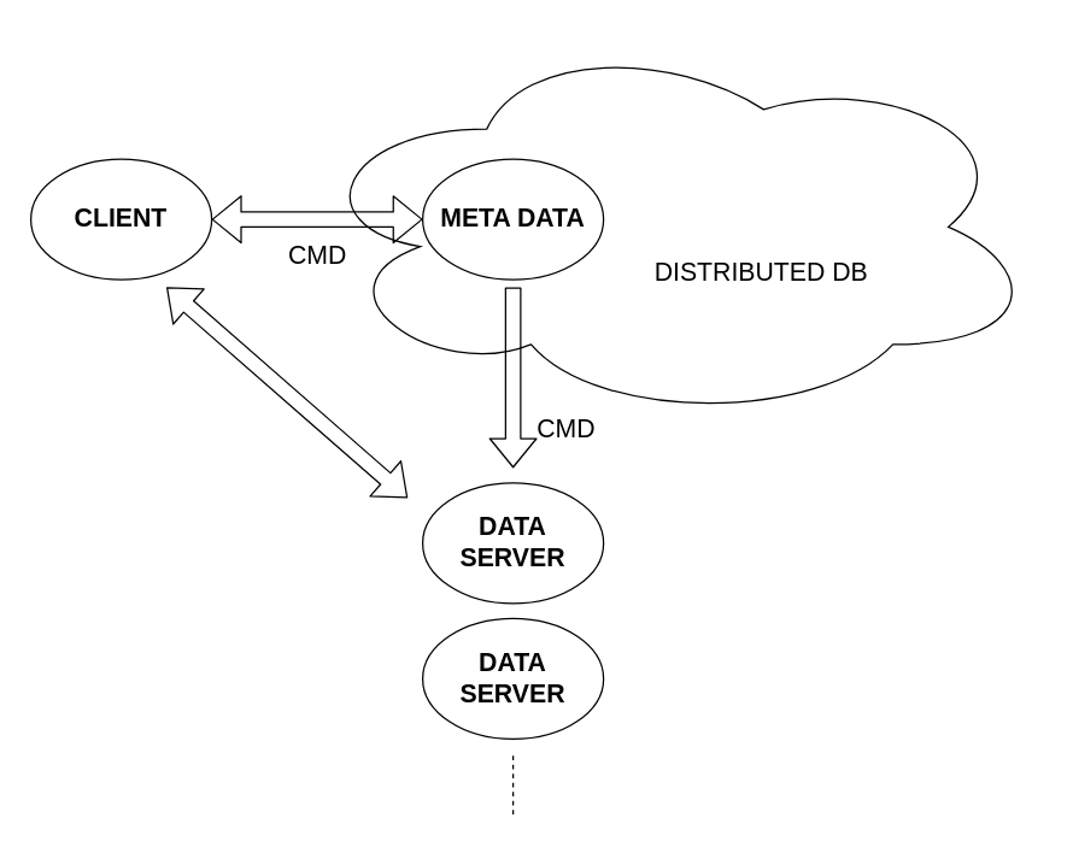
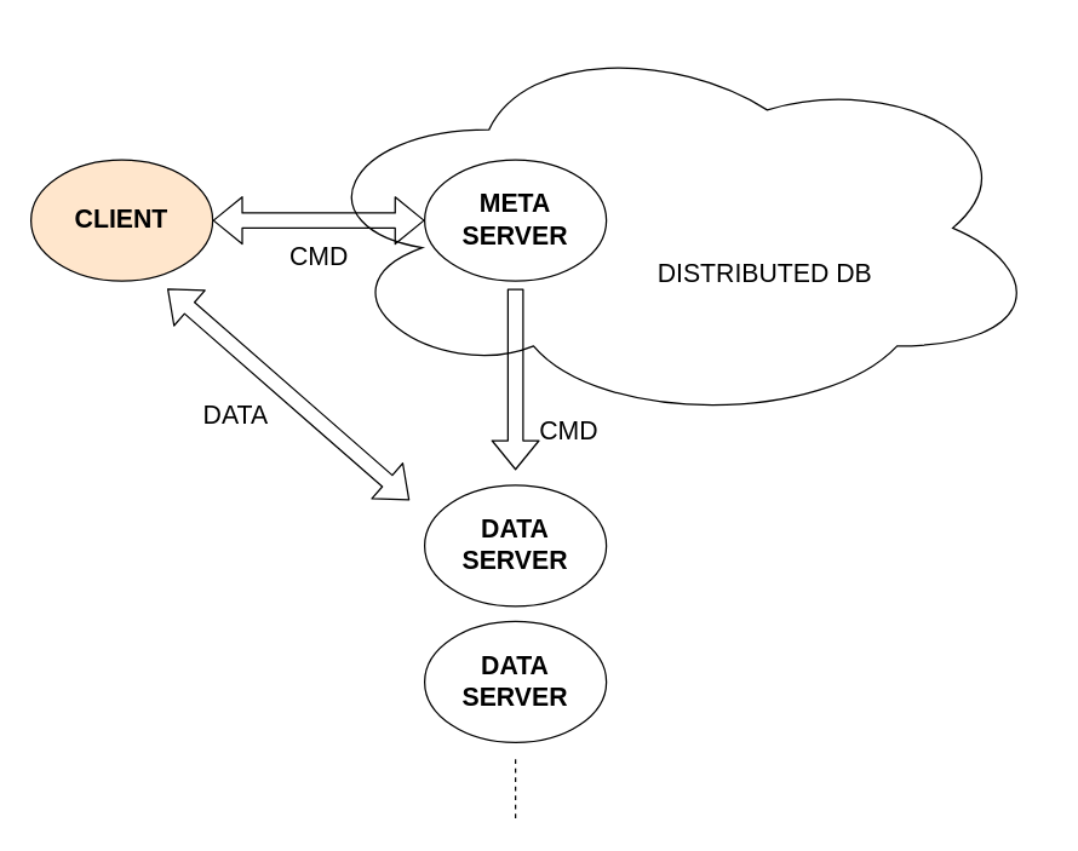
- <mxCell id="3" value="CLIENT" style="ellipse;whiteSpace=wrap;html=1;fontStyle=1;fontSize=17;" parent="1" vertex="1"><mxGeometry x="20" y="105" width="120" height="80" as="geometry" /></mxCell>
+ <mxCell id="3" value="CLIENT" style="ellipse;whiteSpace=wrap;html=1;fontStyle=1;fontSize=17;fillColor=#ffe6cc;" parent="1" vertex="1"><mxGeometry x="20" y="105" width="120" height="80" as="geometry" /></mxCell>
- <mxCell id="4" value="META DATA" style="ellipse;whiteSpace=wrap;html=1;fontStyle=1;fontSize=17;" parent="1" vertex="1"><mxGeometry x="280" y="105" width="120" height="80" as="geometry" /></mxCell>
+ <mxCell id="4" value="META SERVER" style="ellipse;whiteSpace=wrap;html=1;fontStyle=1;fontSize=17;" parent="1" vertex="1"><mxGeometry x="280" y="105" width="120" height="80" as="geometry" /></mxCell>
+ <mxCell id="11" value="DATA" style="text;html=1;align=center;verticalAlign=middle;resizable=0;points=[];autosize=1;fontSize=17;" vertex="1" parent="1"><mxGeometry x="125" y="260" width="60" height="30" as="geometry" /></mxCell>
